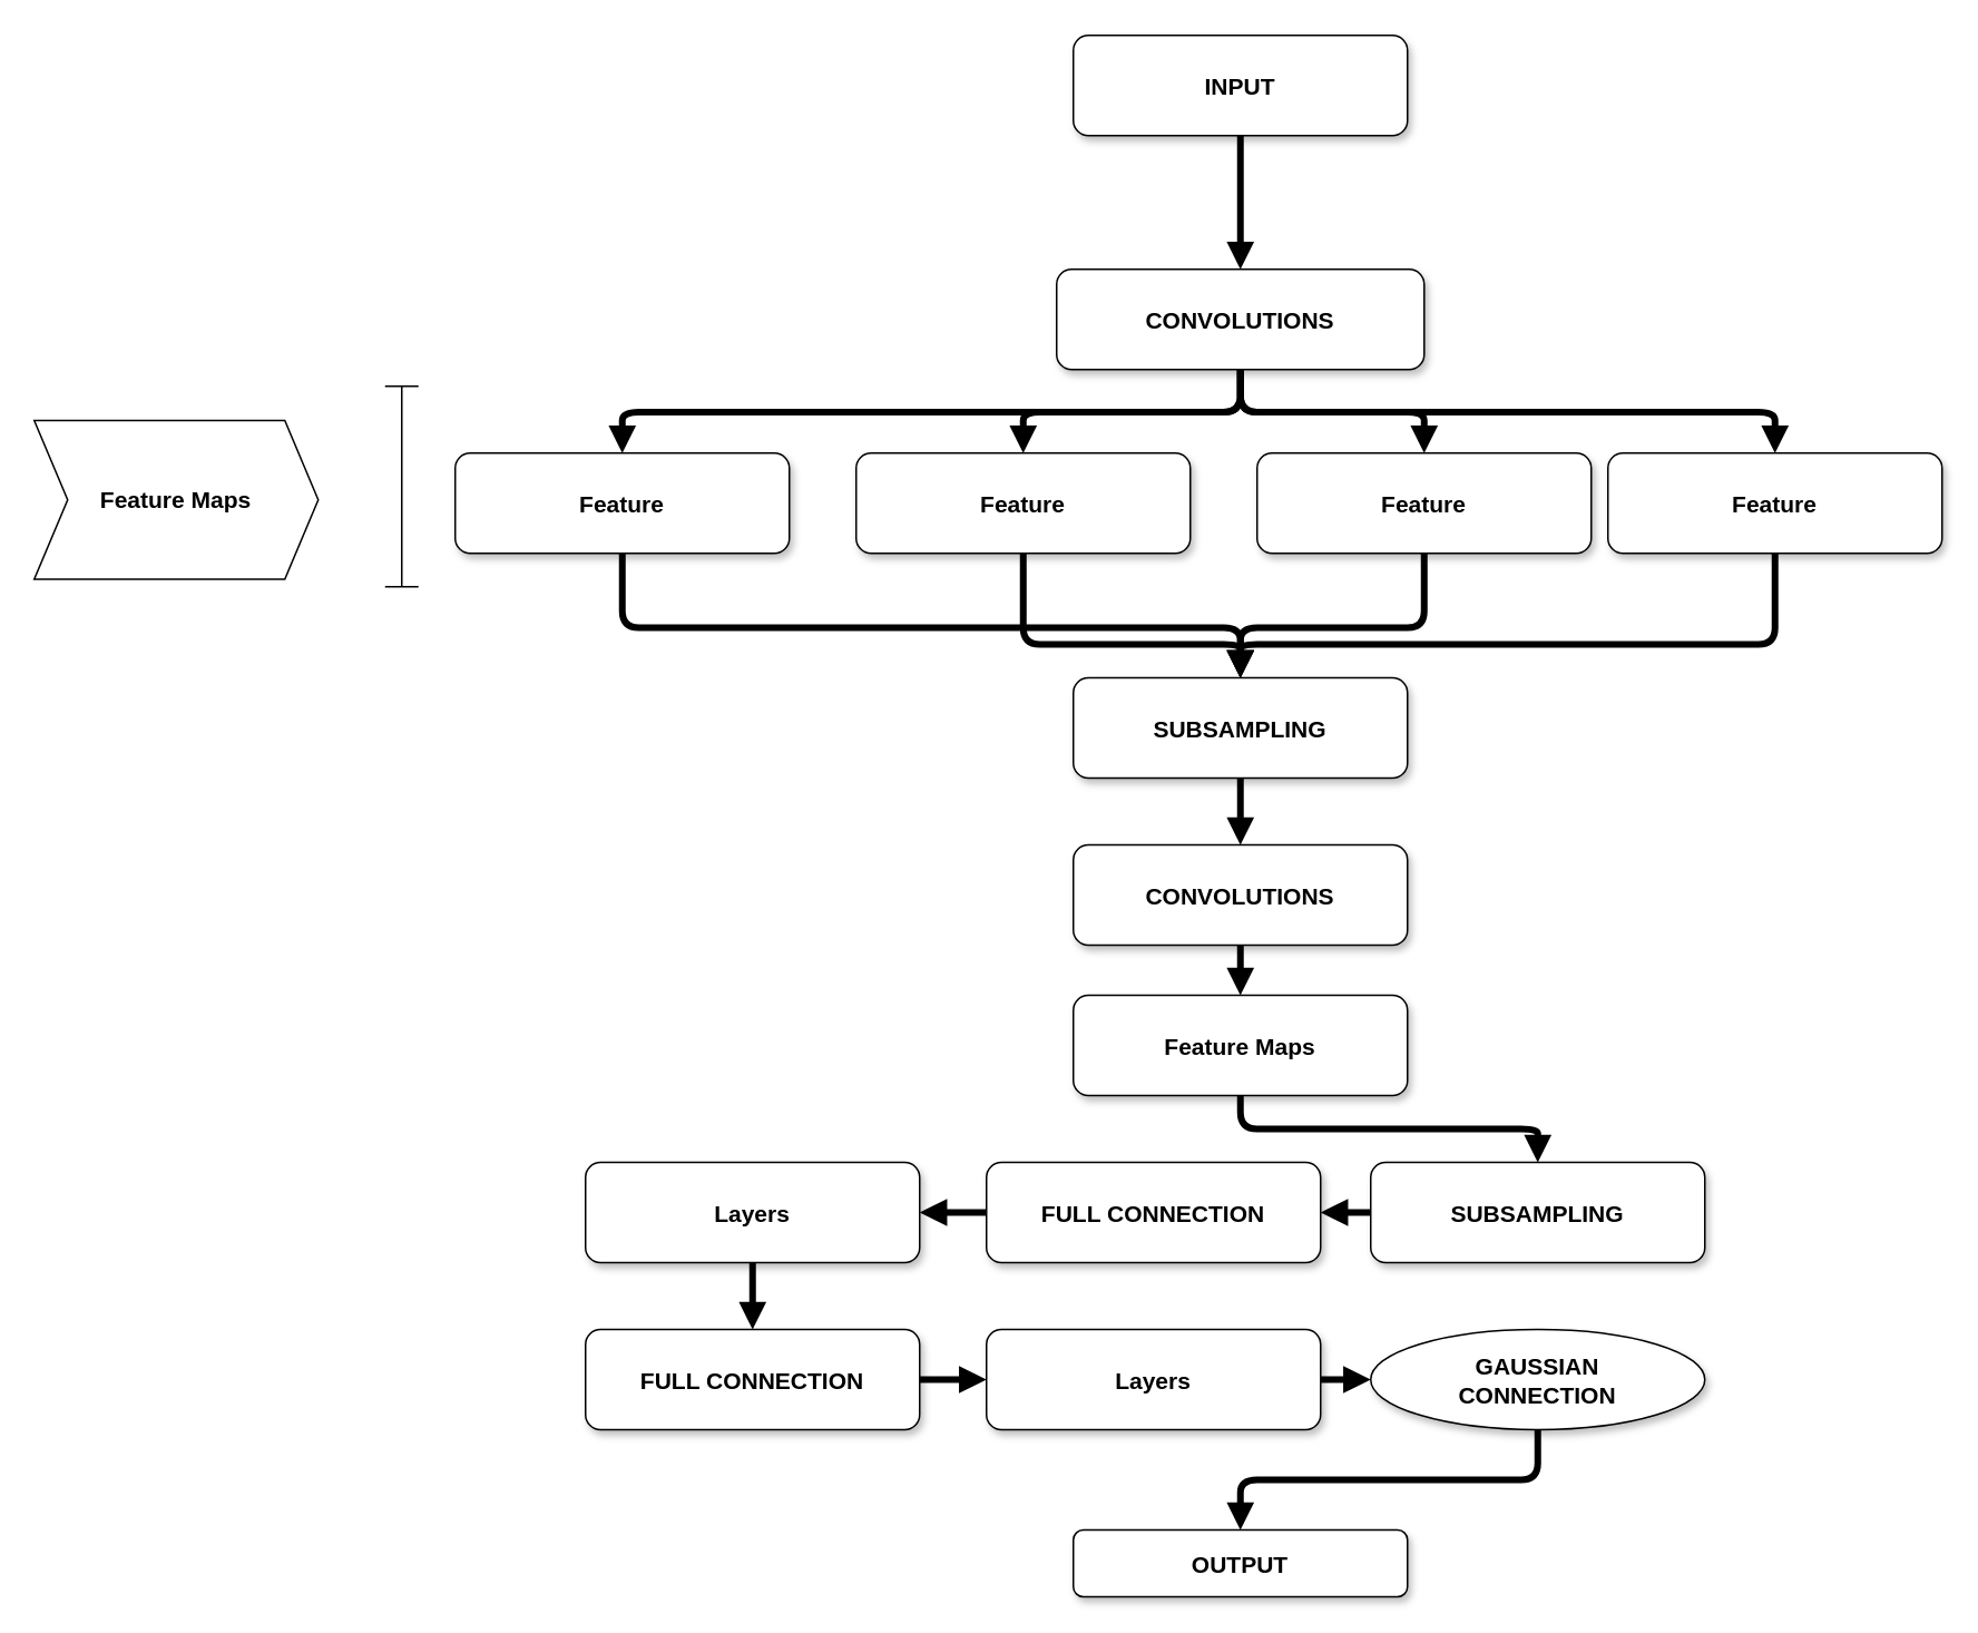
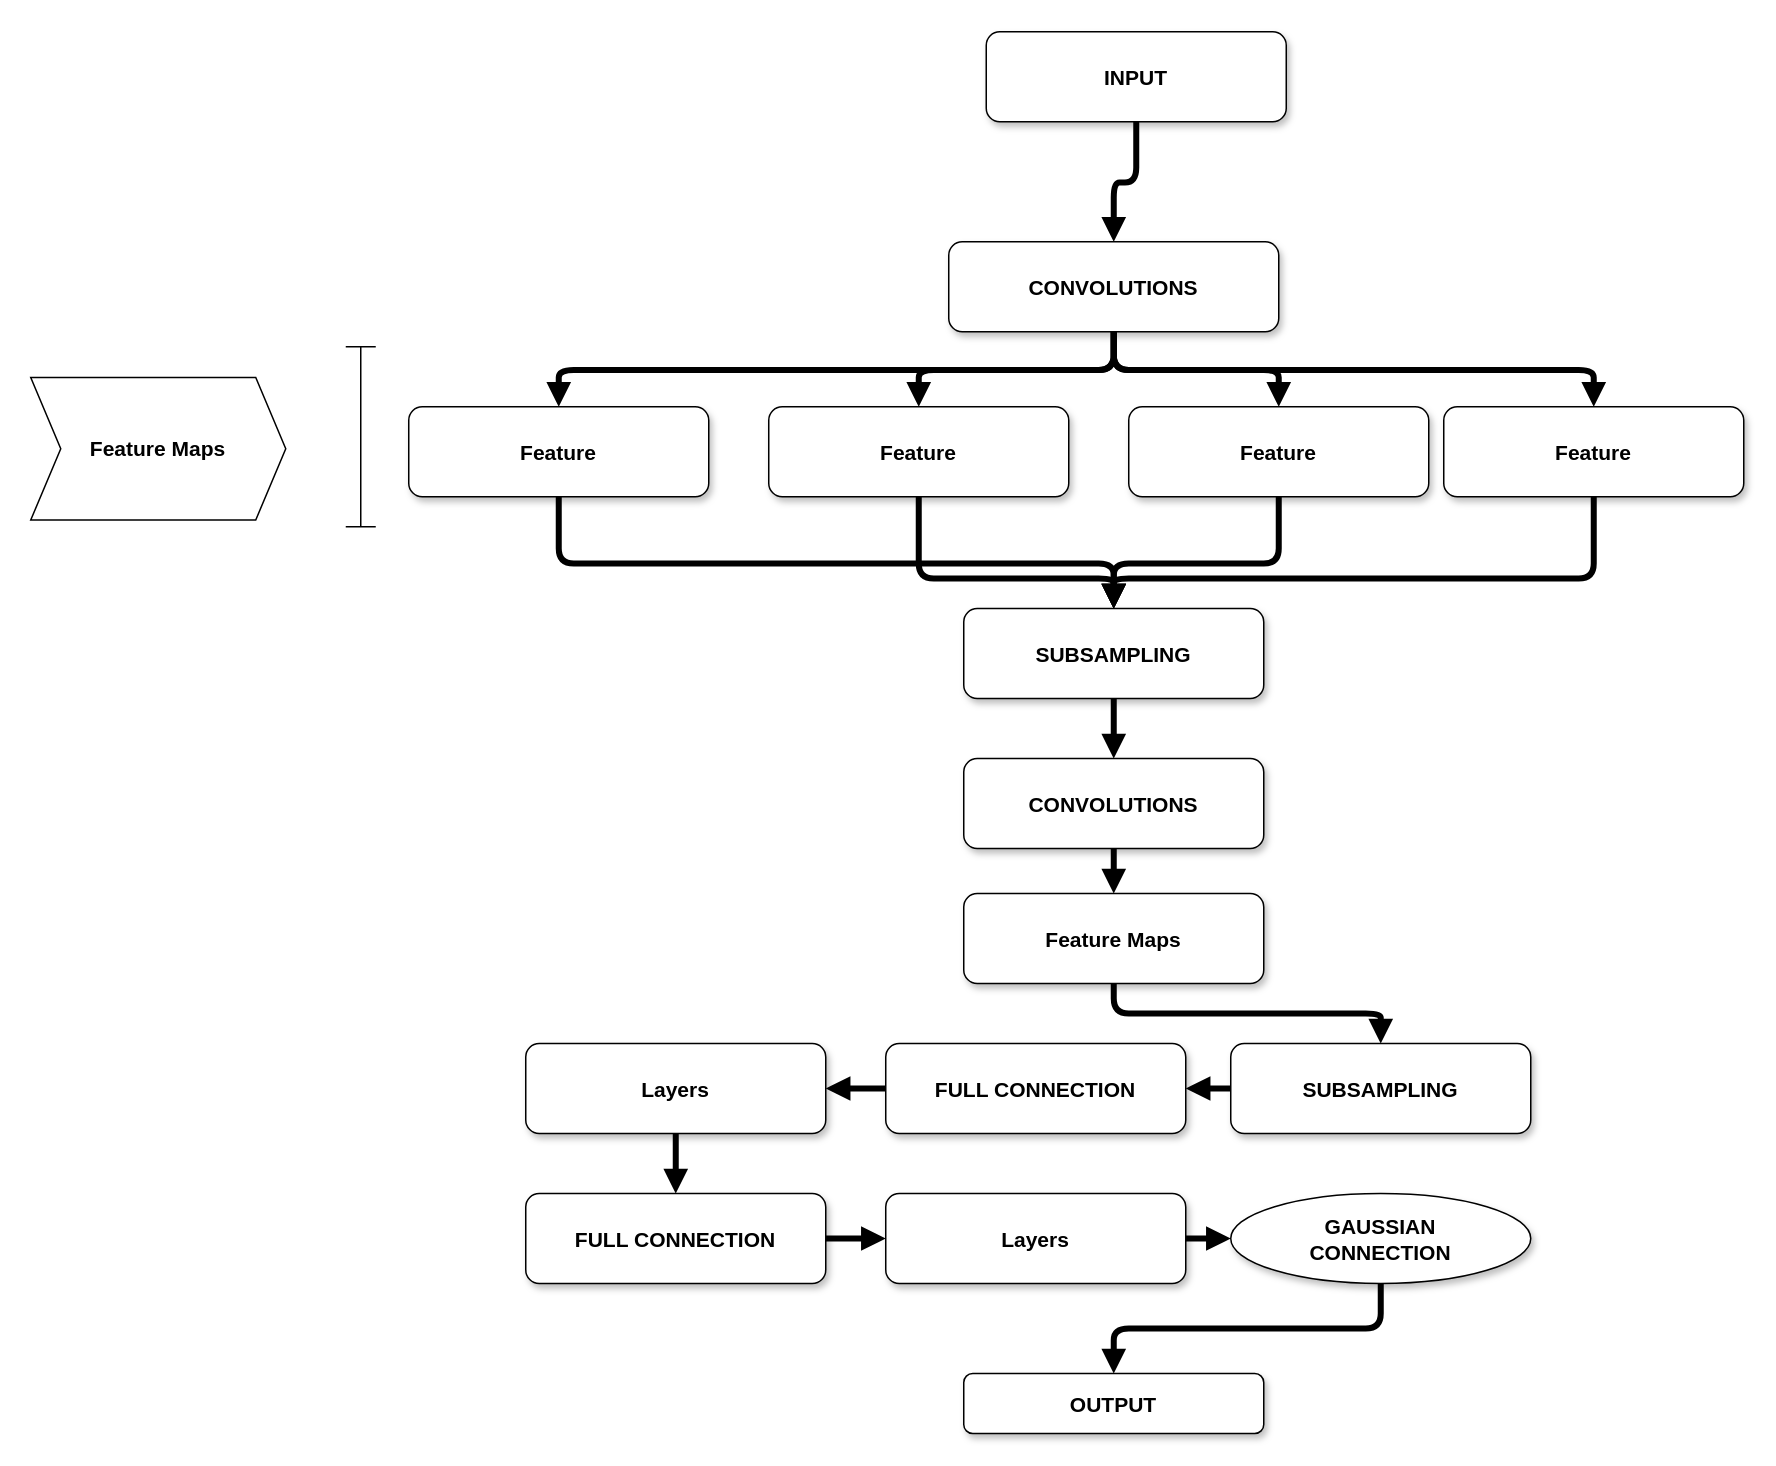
- <mxCell id="2" value="INPUT" style="rounded=1;shadow=1;fontStyle=1;fontSize=14;" parent="1" vertex="1"><mxGeometry x="642" y="20.5" width="200" height="60" as="geometry" /></mxCell>
+ <mxCell id="2" value="INPUT" style="rounded=1;shadow=1;fontStyle=1;fontSize=14;" parent="1" vertex="1"><mxGeometry x="657" y="20.5" width="200" height="60" as="geometry" /></mxCell>
